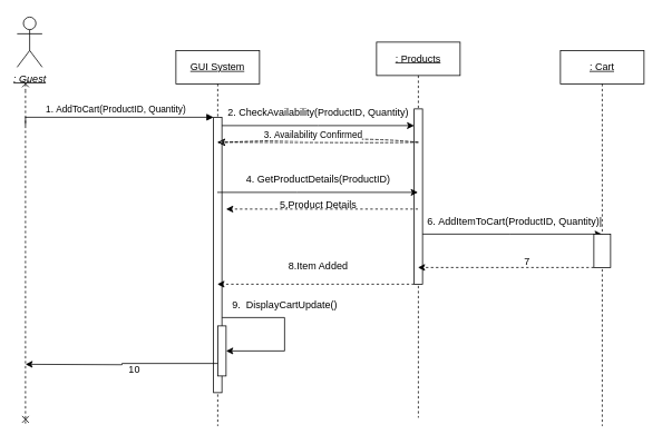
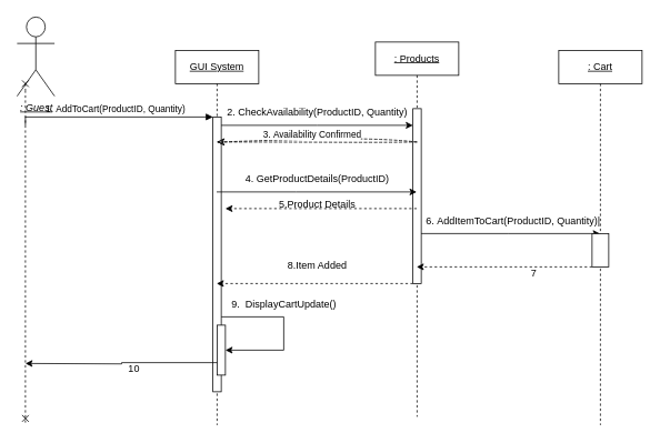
- <mxCell id="23" value="&lt;i&gt;&lt;u&gt;:&amp;nbsp;Guest&lt;/u&gt;&lt;/i&gt;" style="shape=umlActor;verticalLabelPosition=bottom;verticalAlign=top;html=1;outlineConnect=0;" parent="1" vertex="1"><mxGeometry x="20" width="30" height="60" as="geometry" y="20" /></mxCell>
+ <mxCell id="23" value="&lt;i&gt;&lt;u&gt;:&amp;nbsp;Guest&lt;/u&gt;&lt;/i&gt;" style="shape=umlActor;verticalLabelPosition=bottom;verticalAlign=top;html=1;outlineConnect=0;" parent="1" vertex="1"><mxGeometry x="20" y="20" width="45" height="95" as="geometry" /></mxCell>
- <mxCell id="28" value="7" style="text;html=1;align=center;verticalAlign=middle;resizable=0;points=[];autosize=1;strokeColor=none;fillColor=none;" vertex="1" parent="1"><mxGeometry x="615" y="298" width="30" height="30" as="geometry" /></mxCell>
+ <mxCell id="28" value="7" style="text;html=1;align=center;verticalAlign=middle;resizable=0;points=[];autosize=1;strokeColor=none;fillColor=none;" vertex="1" parent="1"><mxGeometry x="625" y="313" width="30" height="30" as="geometry" /></mxCell>
